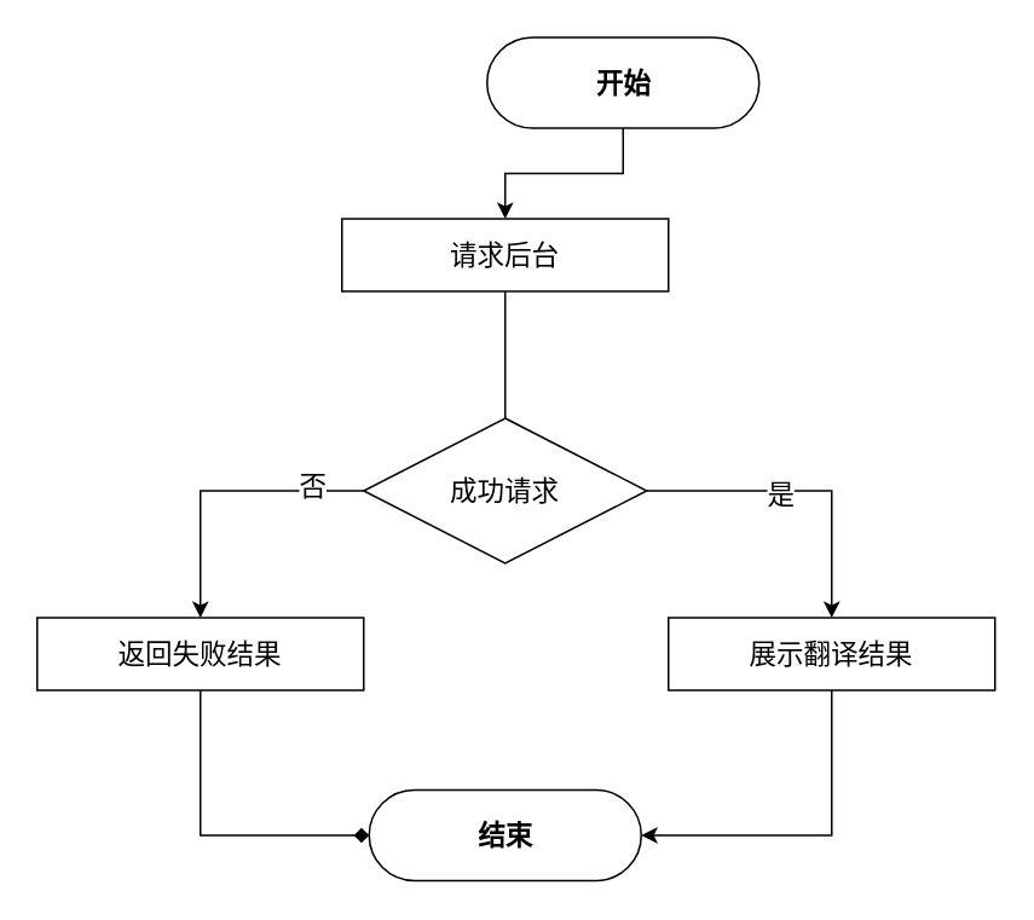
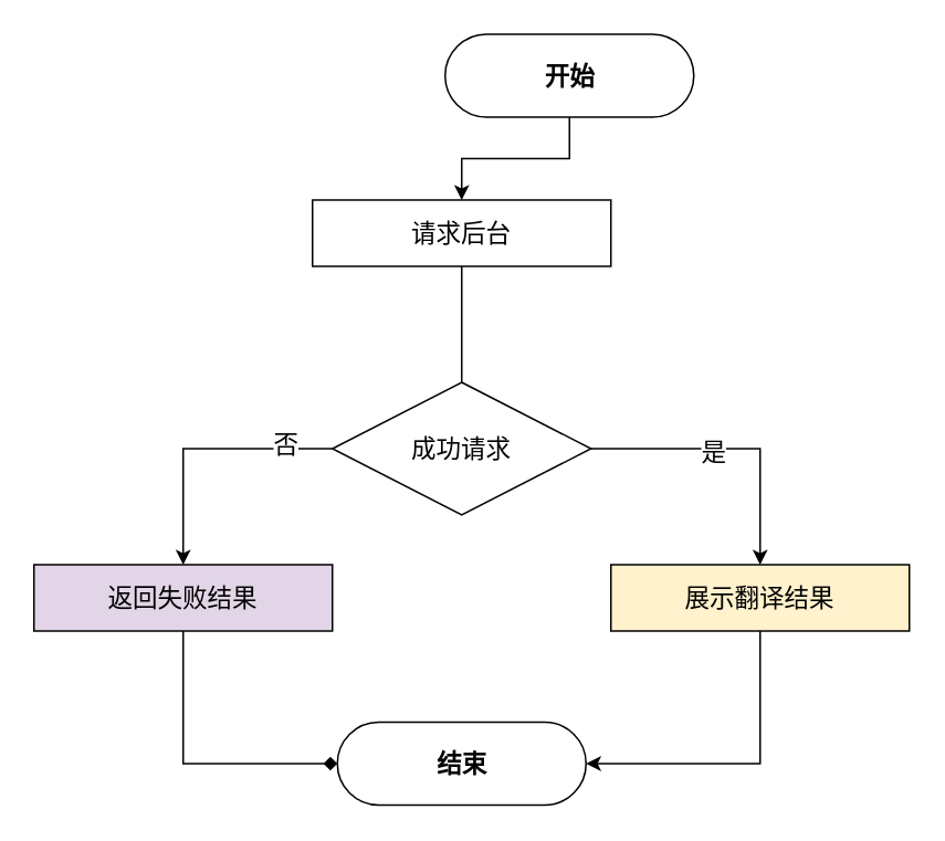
- <mxCell id="15" value="返回失败结果" style="rounded=0;whiteSpace=wrap;html=1;fontSize=15;" vertex="1" parent="1"><mxGeometry x="20" y="340" width="180" height="40" as="geometry" /></mxCell>
+ <mxCell id="15" value="返回失败结果" style="rounded=0;whiteSpace=wrap;html=1;fontSize=15;fillColor=#e1d5e7;" vertex="1" parent="1"><mxGeometry x="20" y="340" width="180" height="40" as="geometry" /></mxCell>
- <mxCell id="13" value="展示翻译结果" style="rounded=0;whiteSpace=wrap;html=1;fontSize=15;" vertex="1" parent="1"><mxGeometry x="368" y="340" width="180" height="40" as="geometry" /></mxCell>
+ <mxCell id="13" value="展示翻译结果" style="rounded=0;whiteSpace=wrap;html=1;fontSize=15;fillColor=#fff2cc;" vertex="1" parent="1"><mxGeometry x="368" y="340" width="180" height="40" as="geometry" /></mxCell>
